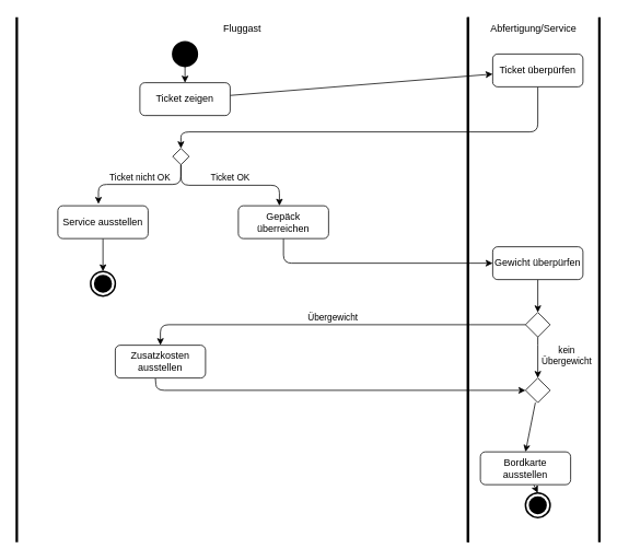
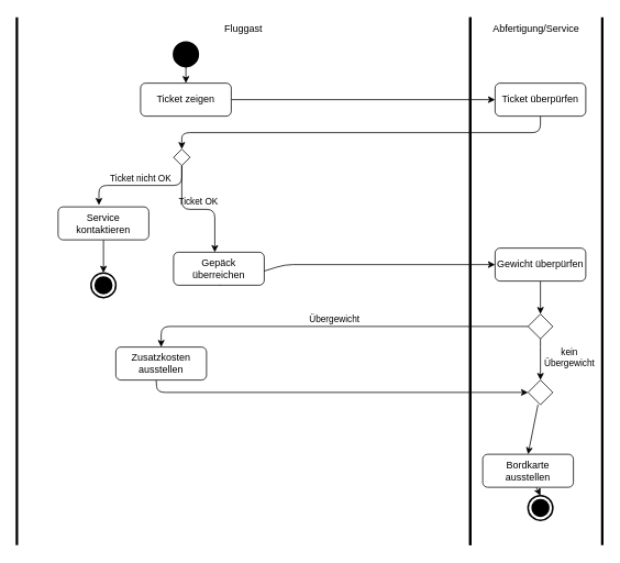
- <mxCell id="10" value="Ticket überpürfen" style="shape=rect;html=1;rounded=1;whiteSpace=wrap;align=center;" vertex="1" parent="1"><mxGeometry x="600" y="65" width="110" height="40" as="geometry" /></mxCell>
+ <mxCell id="10" value="Ticket überpürfen" style="shape=rect;html=1;rounded=1;whiteSpace=wrap;align=center;" vertex="1" parent="1"><mxGeometry x="600" y="100" width="110" height="40" as="geometry" /></mxCell>
- <mxCell id="14" value="Service ausstellen" style="shape=rect;html=1;rounded=1;whiteSpace=wrap;align=center;" vertex="1" parent="1"><mxGeometry x="70" y="250" width="110" height="40" as="geometry" /></mxCell>
+ <mxCell id="14" value="Service kontaktieren" style="shape=rect;html=1;rounded=1;whiteSpace=wrap;align=center;" vertex="1" parent="1"><mxGeometry x="70" y="250" width="110" height="40" as="geometry" /></mxCell>
- <mxCell id="12" value="Gepäck überreichen" style="shape=rect;html=1;rounded=1;whiteSpace=wrap;align=center;" vertex="1" parent="1"><mxGeometry x="290" y="250" width="110" height="40" as="geometry" /></mxCell>
+ <mxCell id="12" value="Gepäck überreichen" style="shape=rect;html=1;rounded=1;whiteSpace=wrap;align=center;" vertex="1" parent="1"><mxGeometry x="210" y="305" width="110" height="40" as="geometry" /></mxCell>
